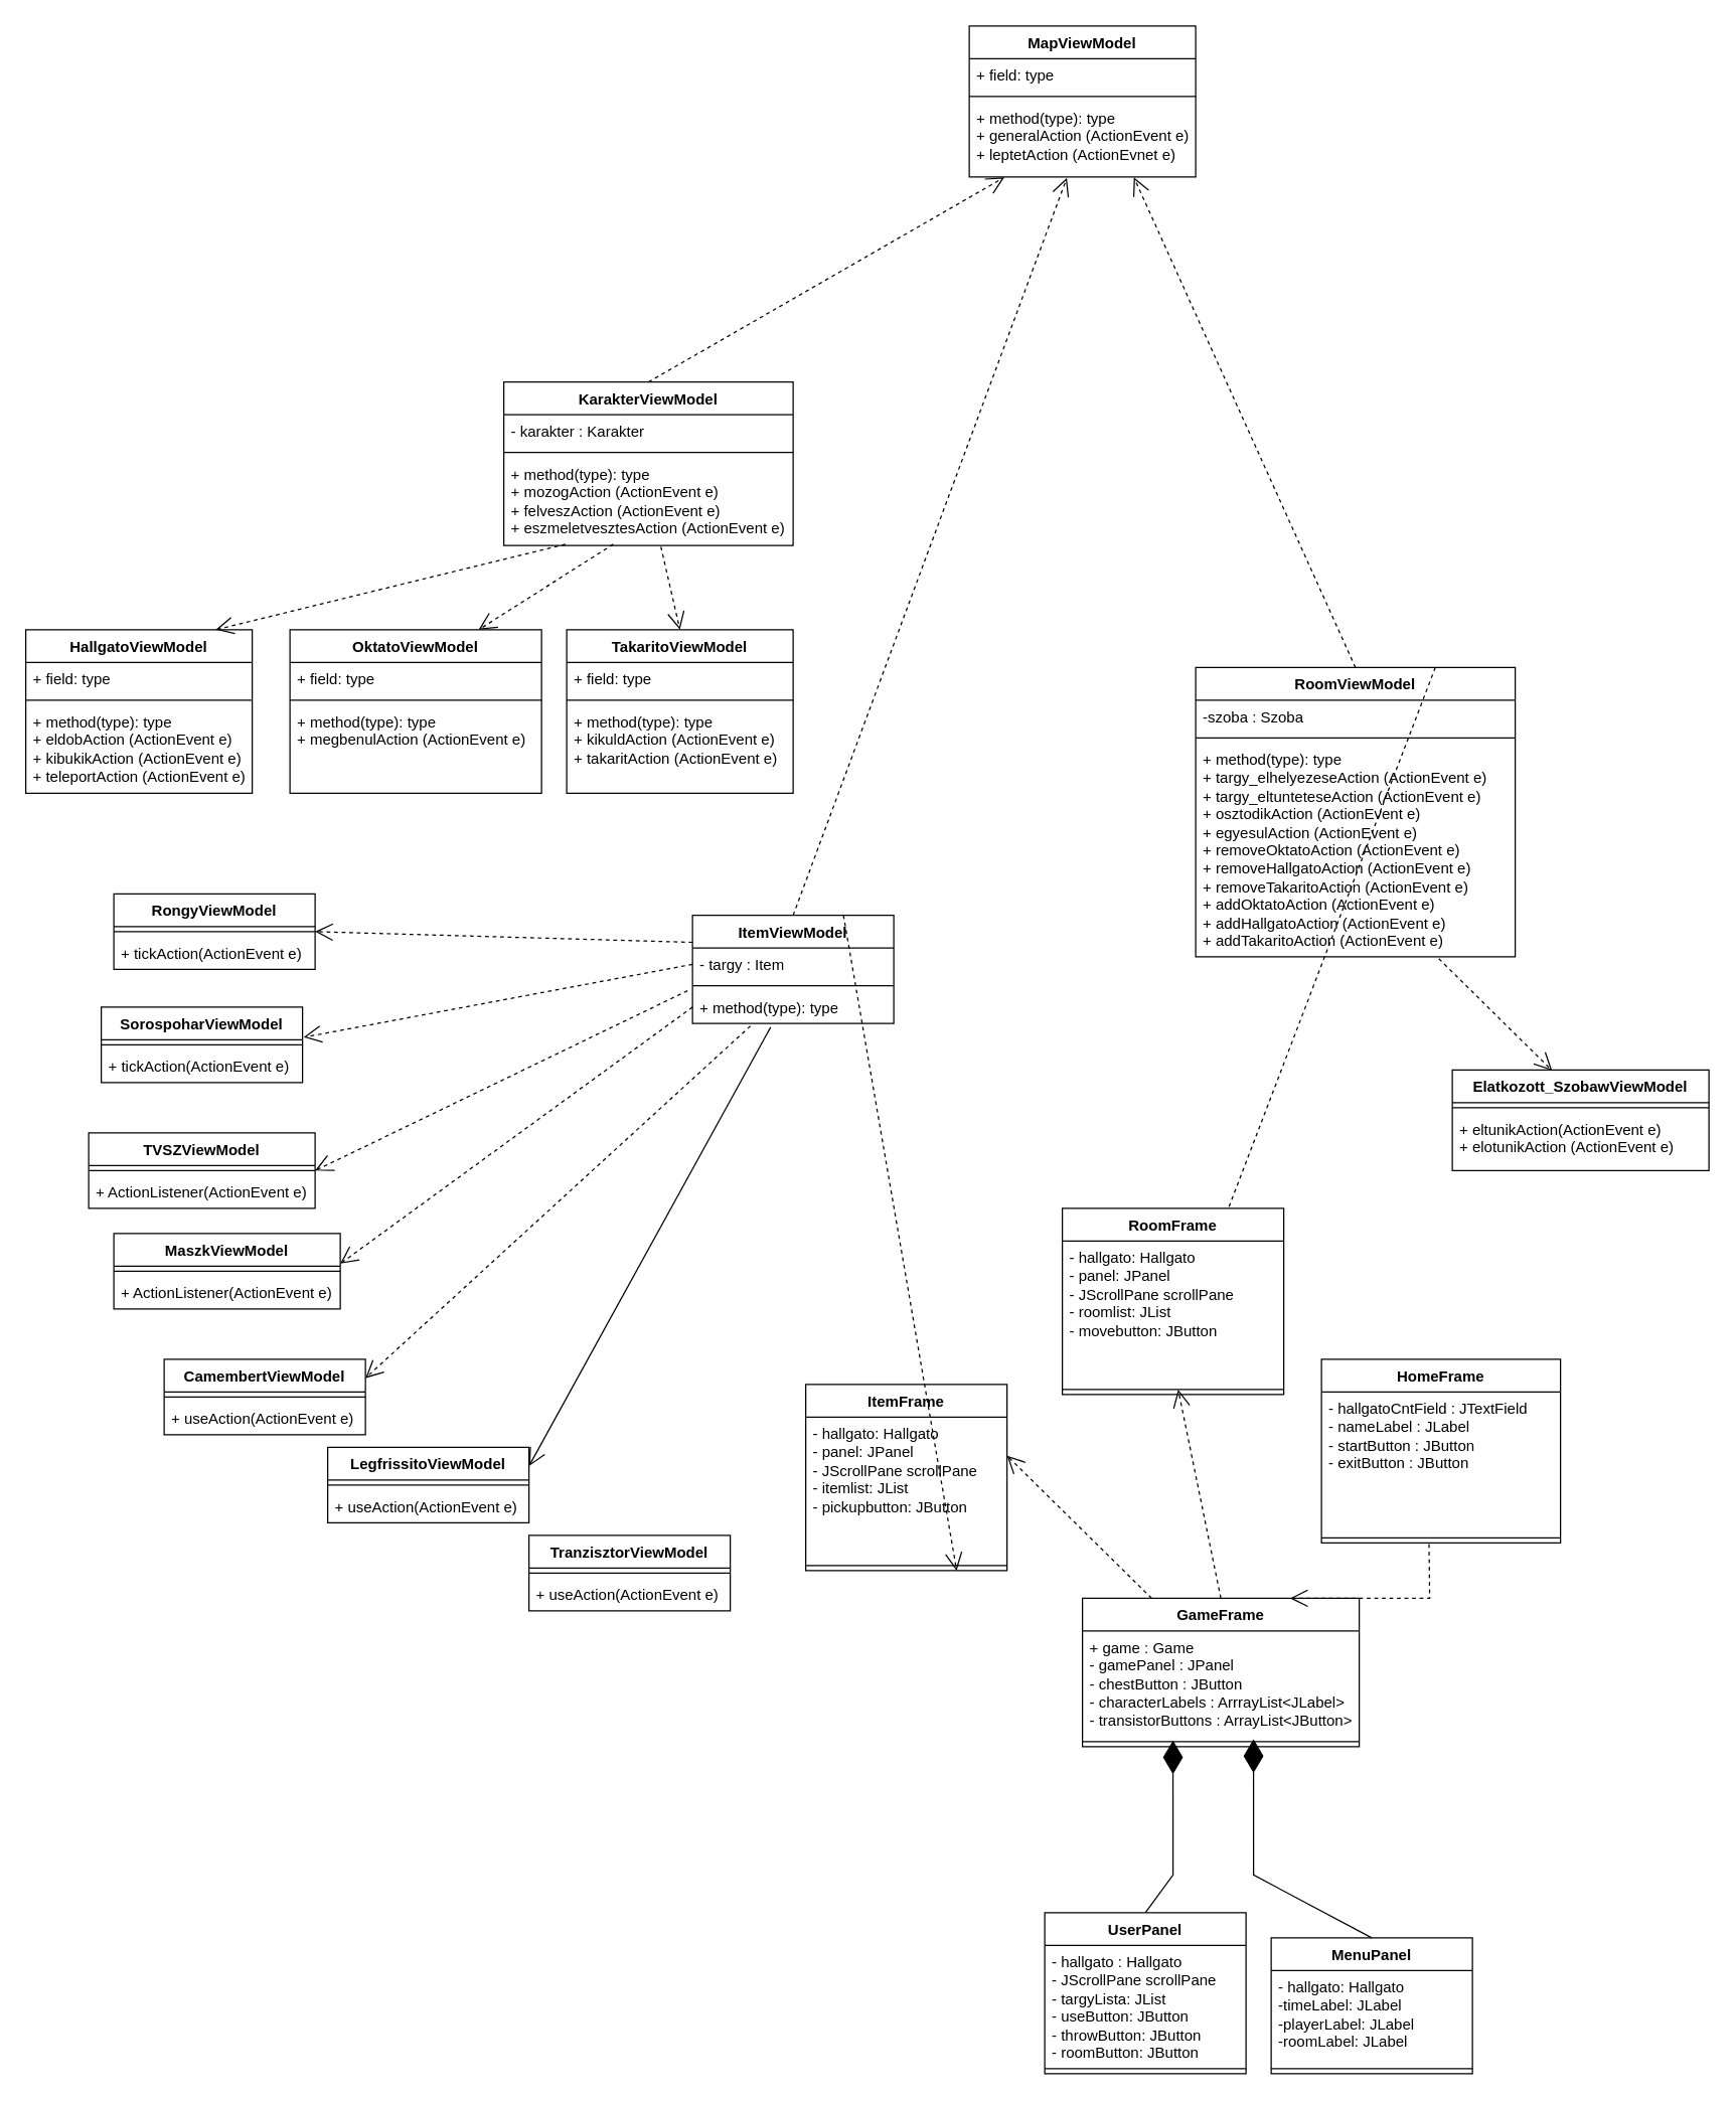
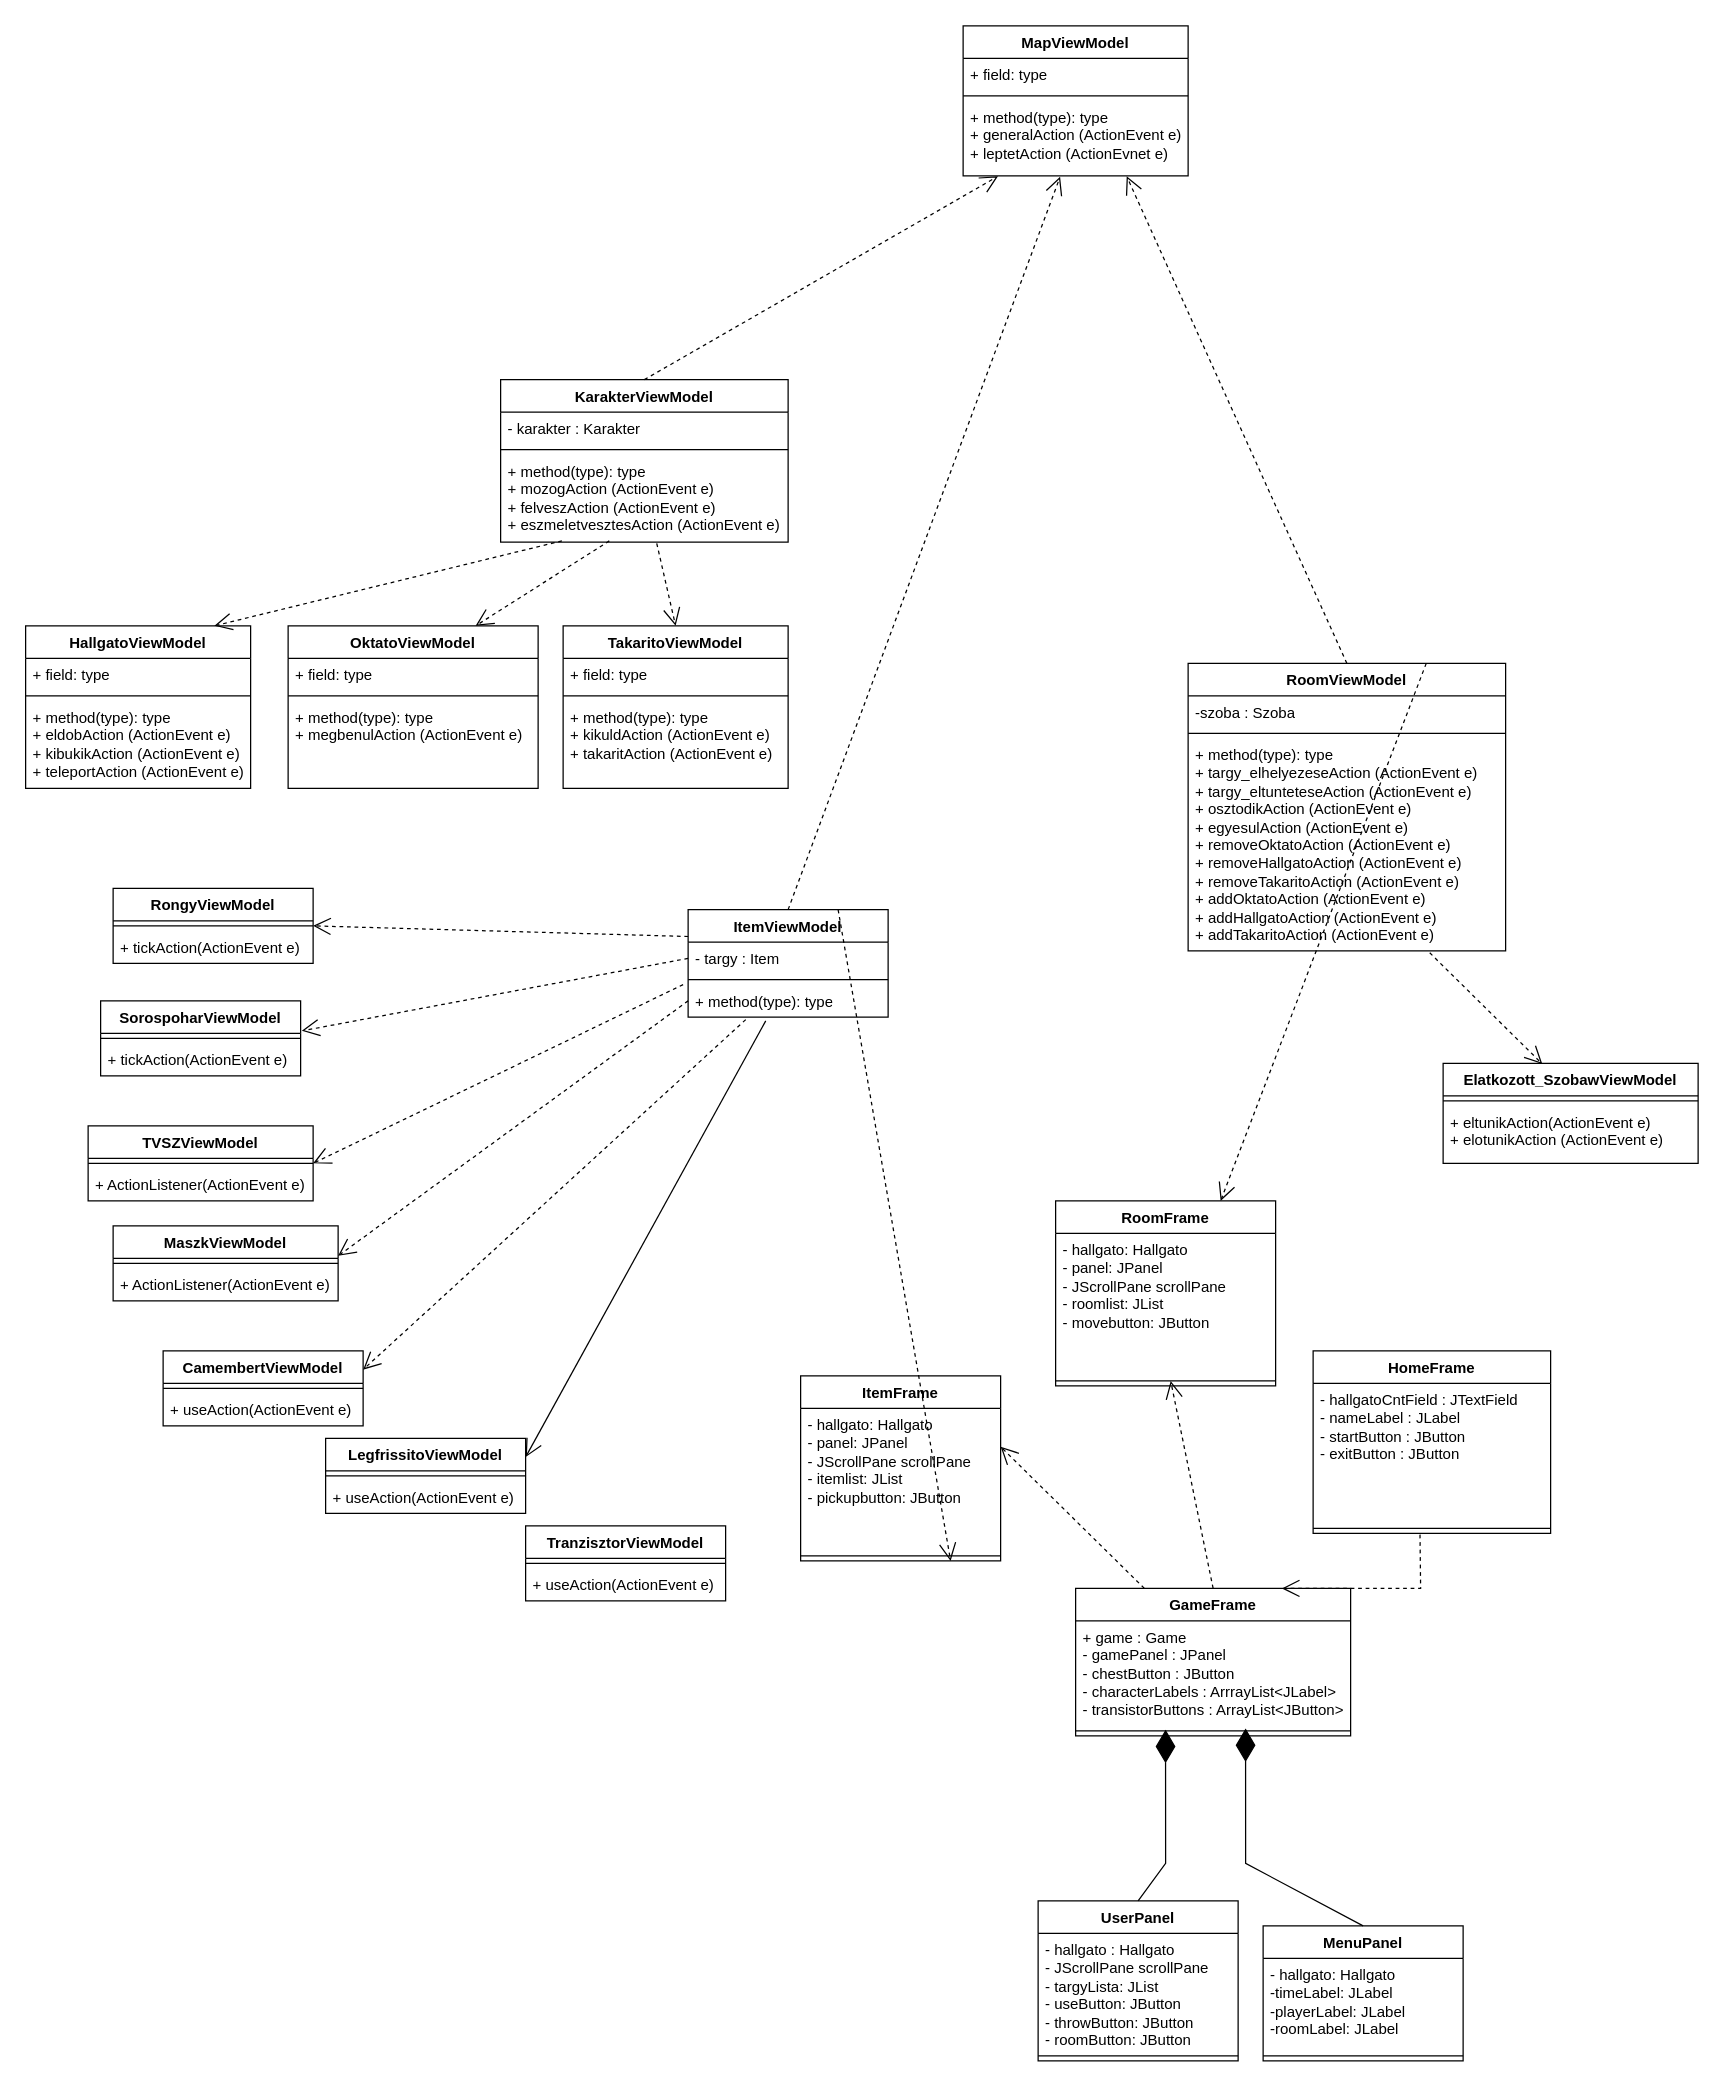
- <mxCell id="45" value="" style="endArrow=none;endSize=12;dashed=1;html=1;rounded=0;entryX=0.75;entryY=0;entryDx=0;entryDy=0;exitX=0.75;exitY=0;exitDx=0;exitDy=0;" edge="1" parent="1" source="25" target="5"><mxGeometry width="160" relative="1" as="geometry"><mxPoint x="290" y="1525" as="sourcePoint" /><mxPoint x="454" y="1377" as="targetPoint" /></mxGeometry></mxCell>
+ <mxCell id="45" value="" style="endArrow=open;endSize=12;dashed=1;html=1;rounded=0;entryX=0.75;entryY=0;entryDx=0;entryDy=0;exitX=0.75;exitY=0;exitDx=0;exitDy=0;" edge="1" parent="1" source="25" target="5"><mxGeometry width="160" relative="1" as="geometry"><mxPoint x="290" y="1525" as="sourcePoint" /><mxPoint x="454" y="1377" as="targetPoint" /></mxGeometry></mxCell>
